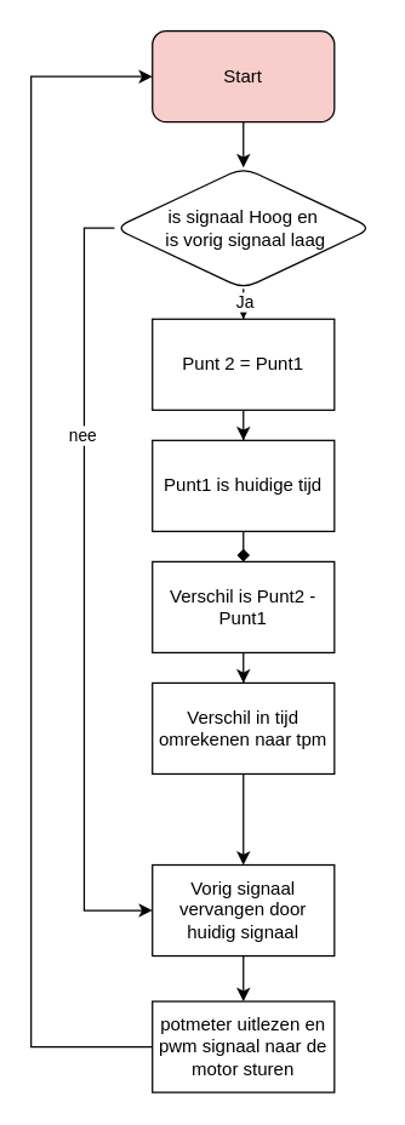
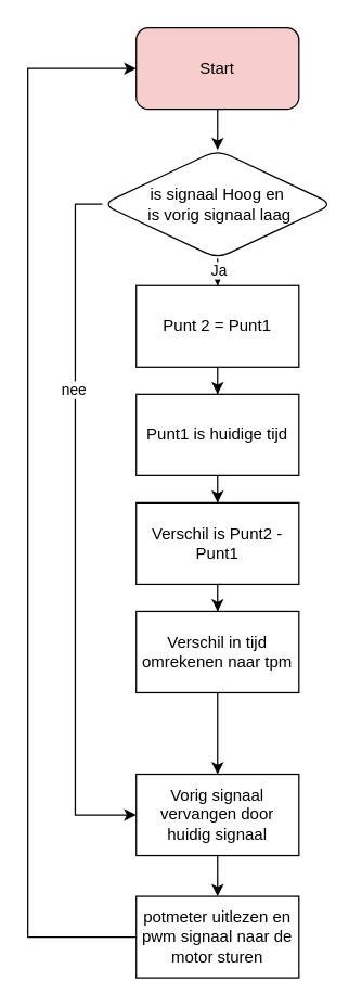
- <mxCell id="11" value="" style="edgeStyle=orthogonalEdgeStyle;rounded=0;orthogonalLoop=1;jettySize=auto;html=1;endArrow=diamond;" edge="1" parent="1" source="12" target="14"><mxGeometry relative="1" as="geometry" /></mxCell>
+ <mxCell id="11" value="" style="edgeStyle=orthogonalEdgeStyle;rounded=0;orthogonalLoop=1;jettySize=auto;html=1;" edge="1" parent="1" source="12" target="14"><mxGeometry relative="1" as="geometry" /></mxCell>
